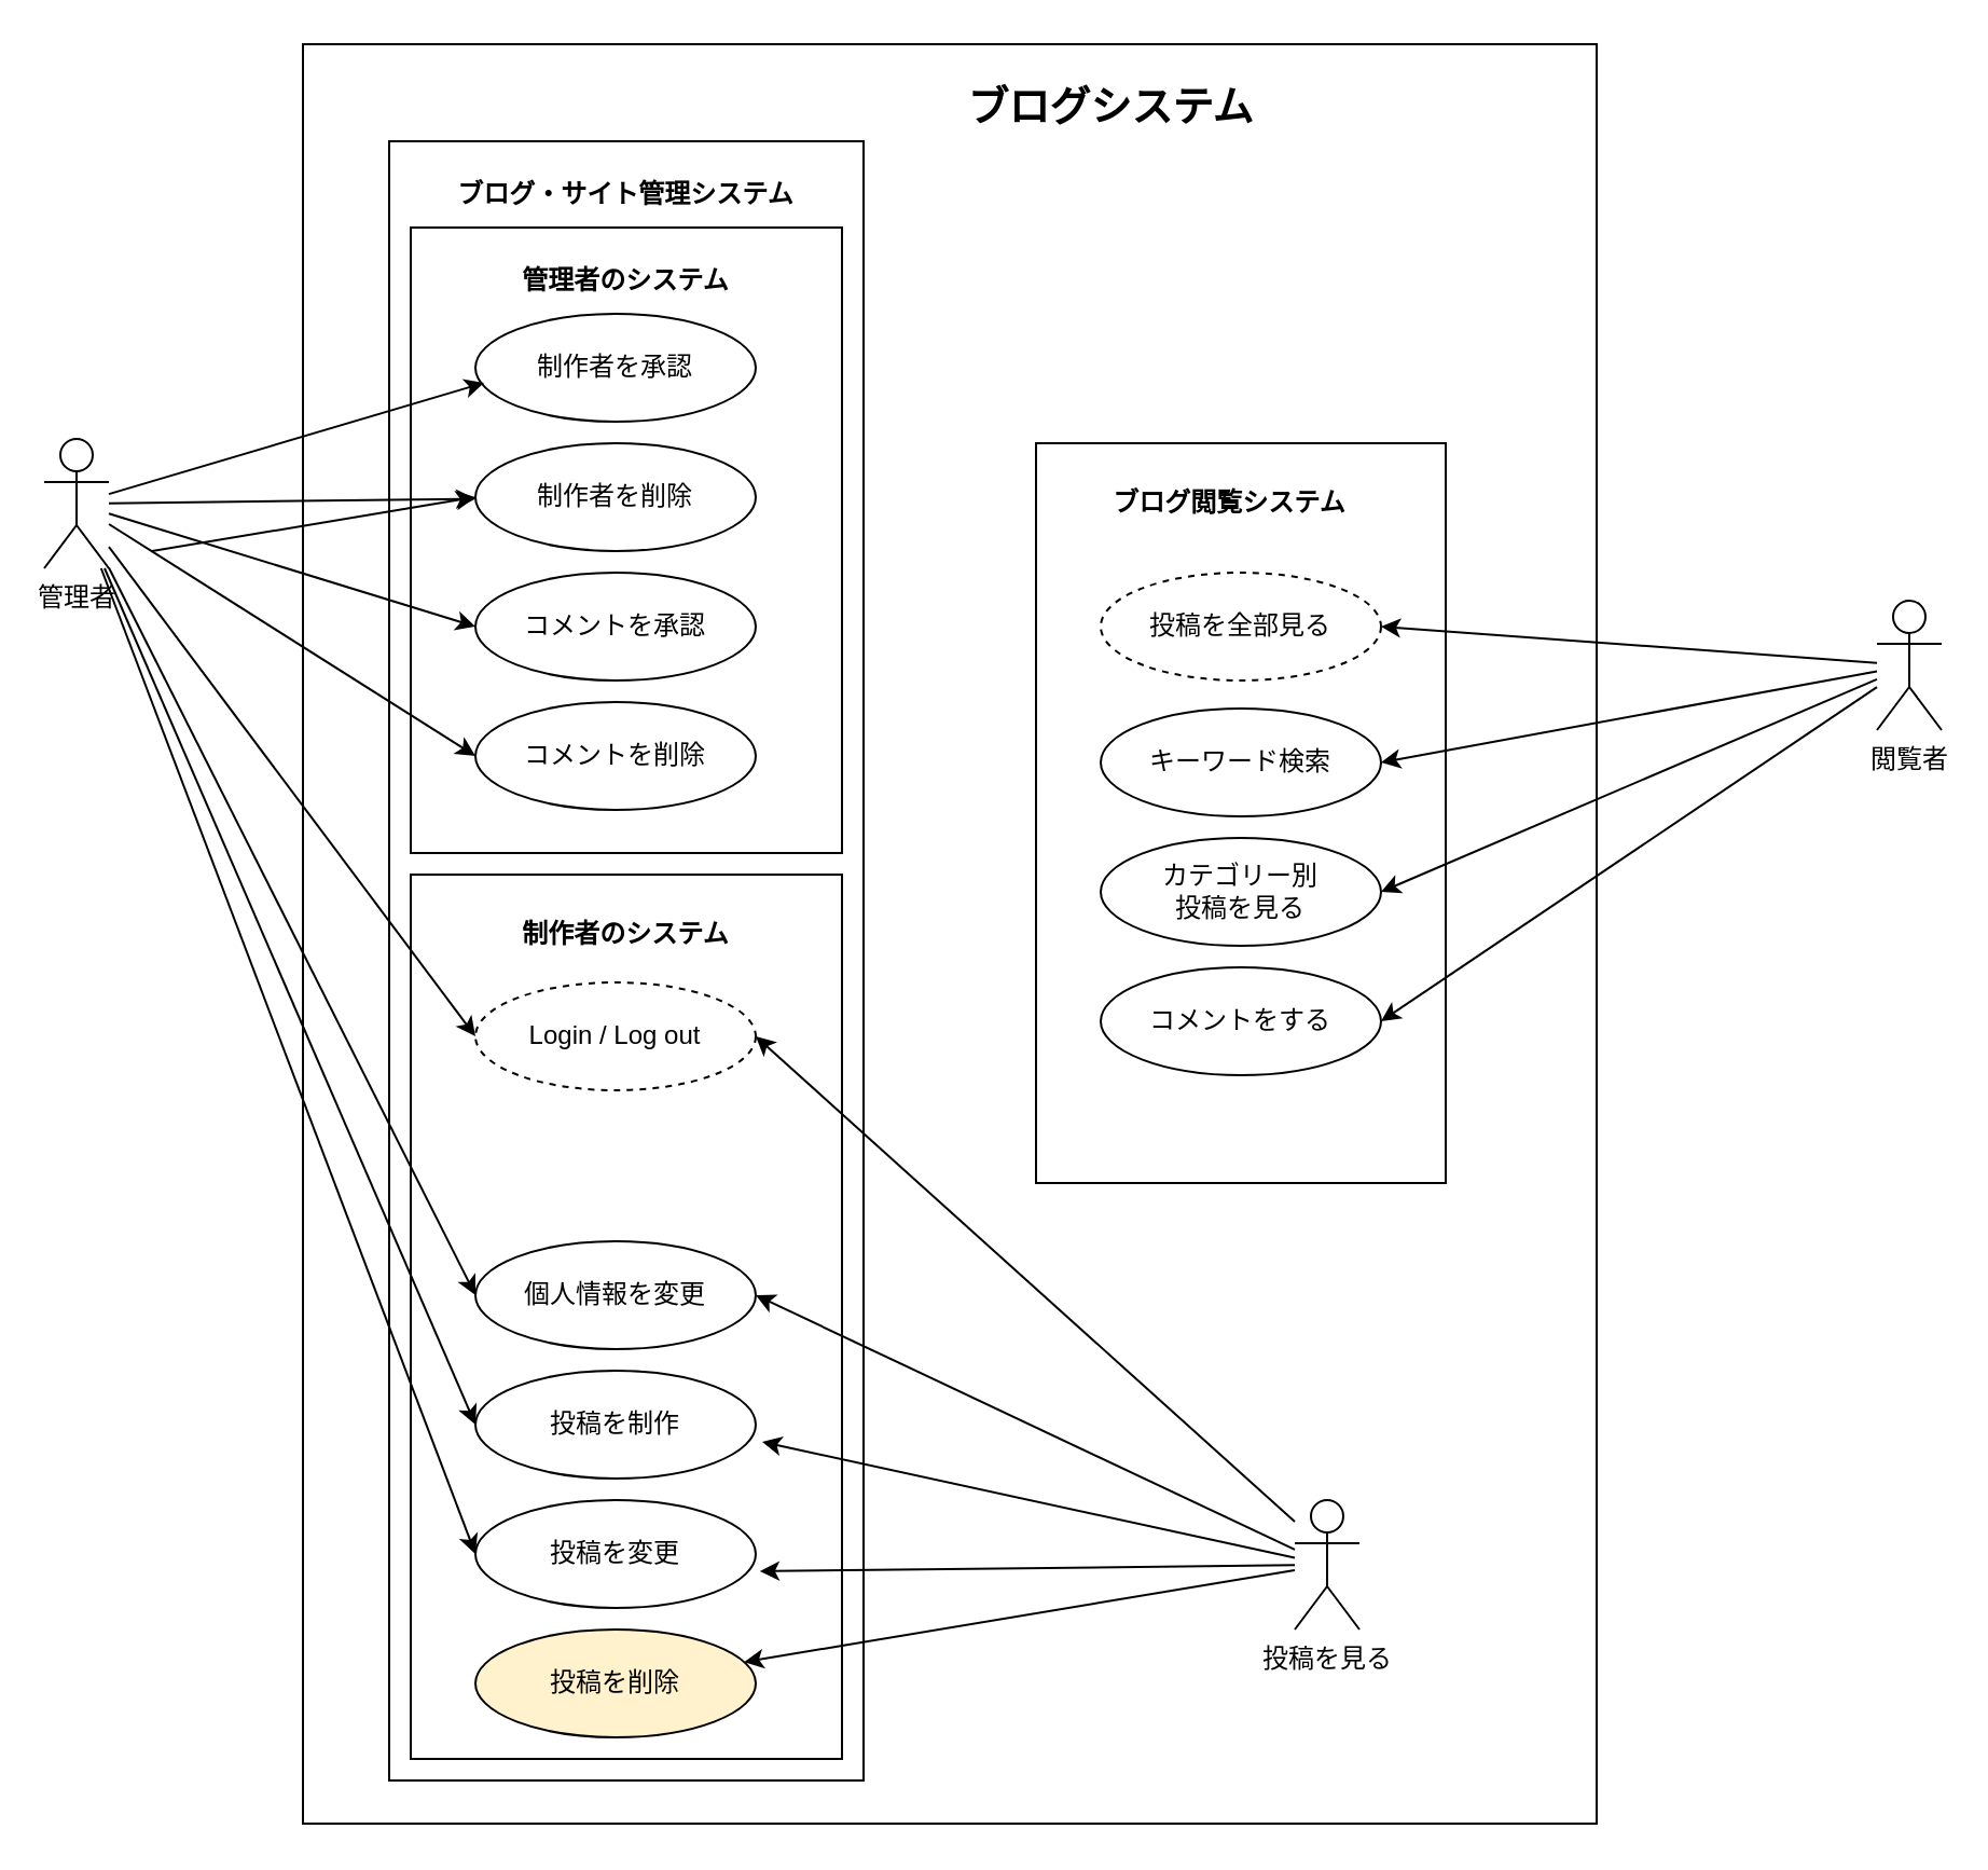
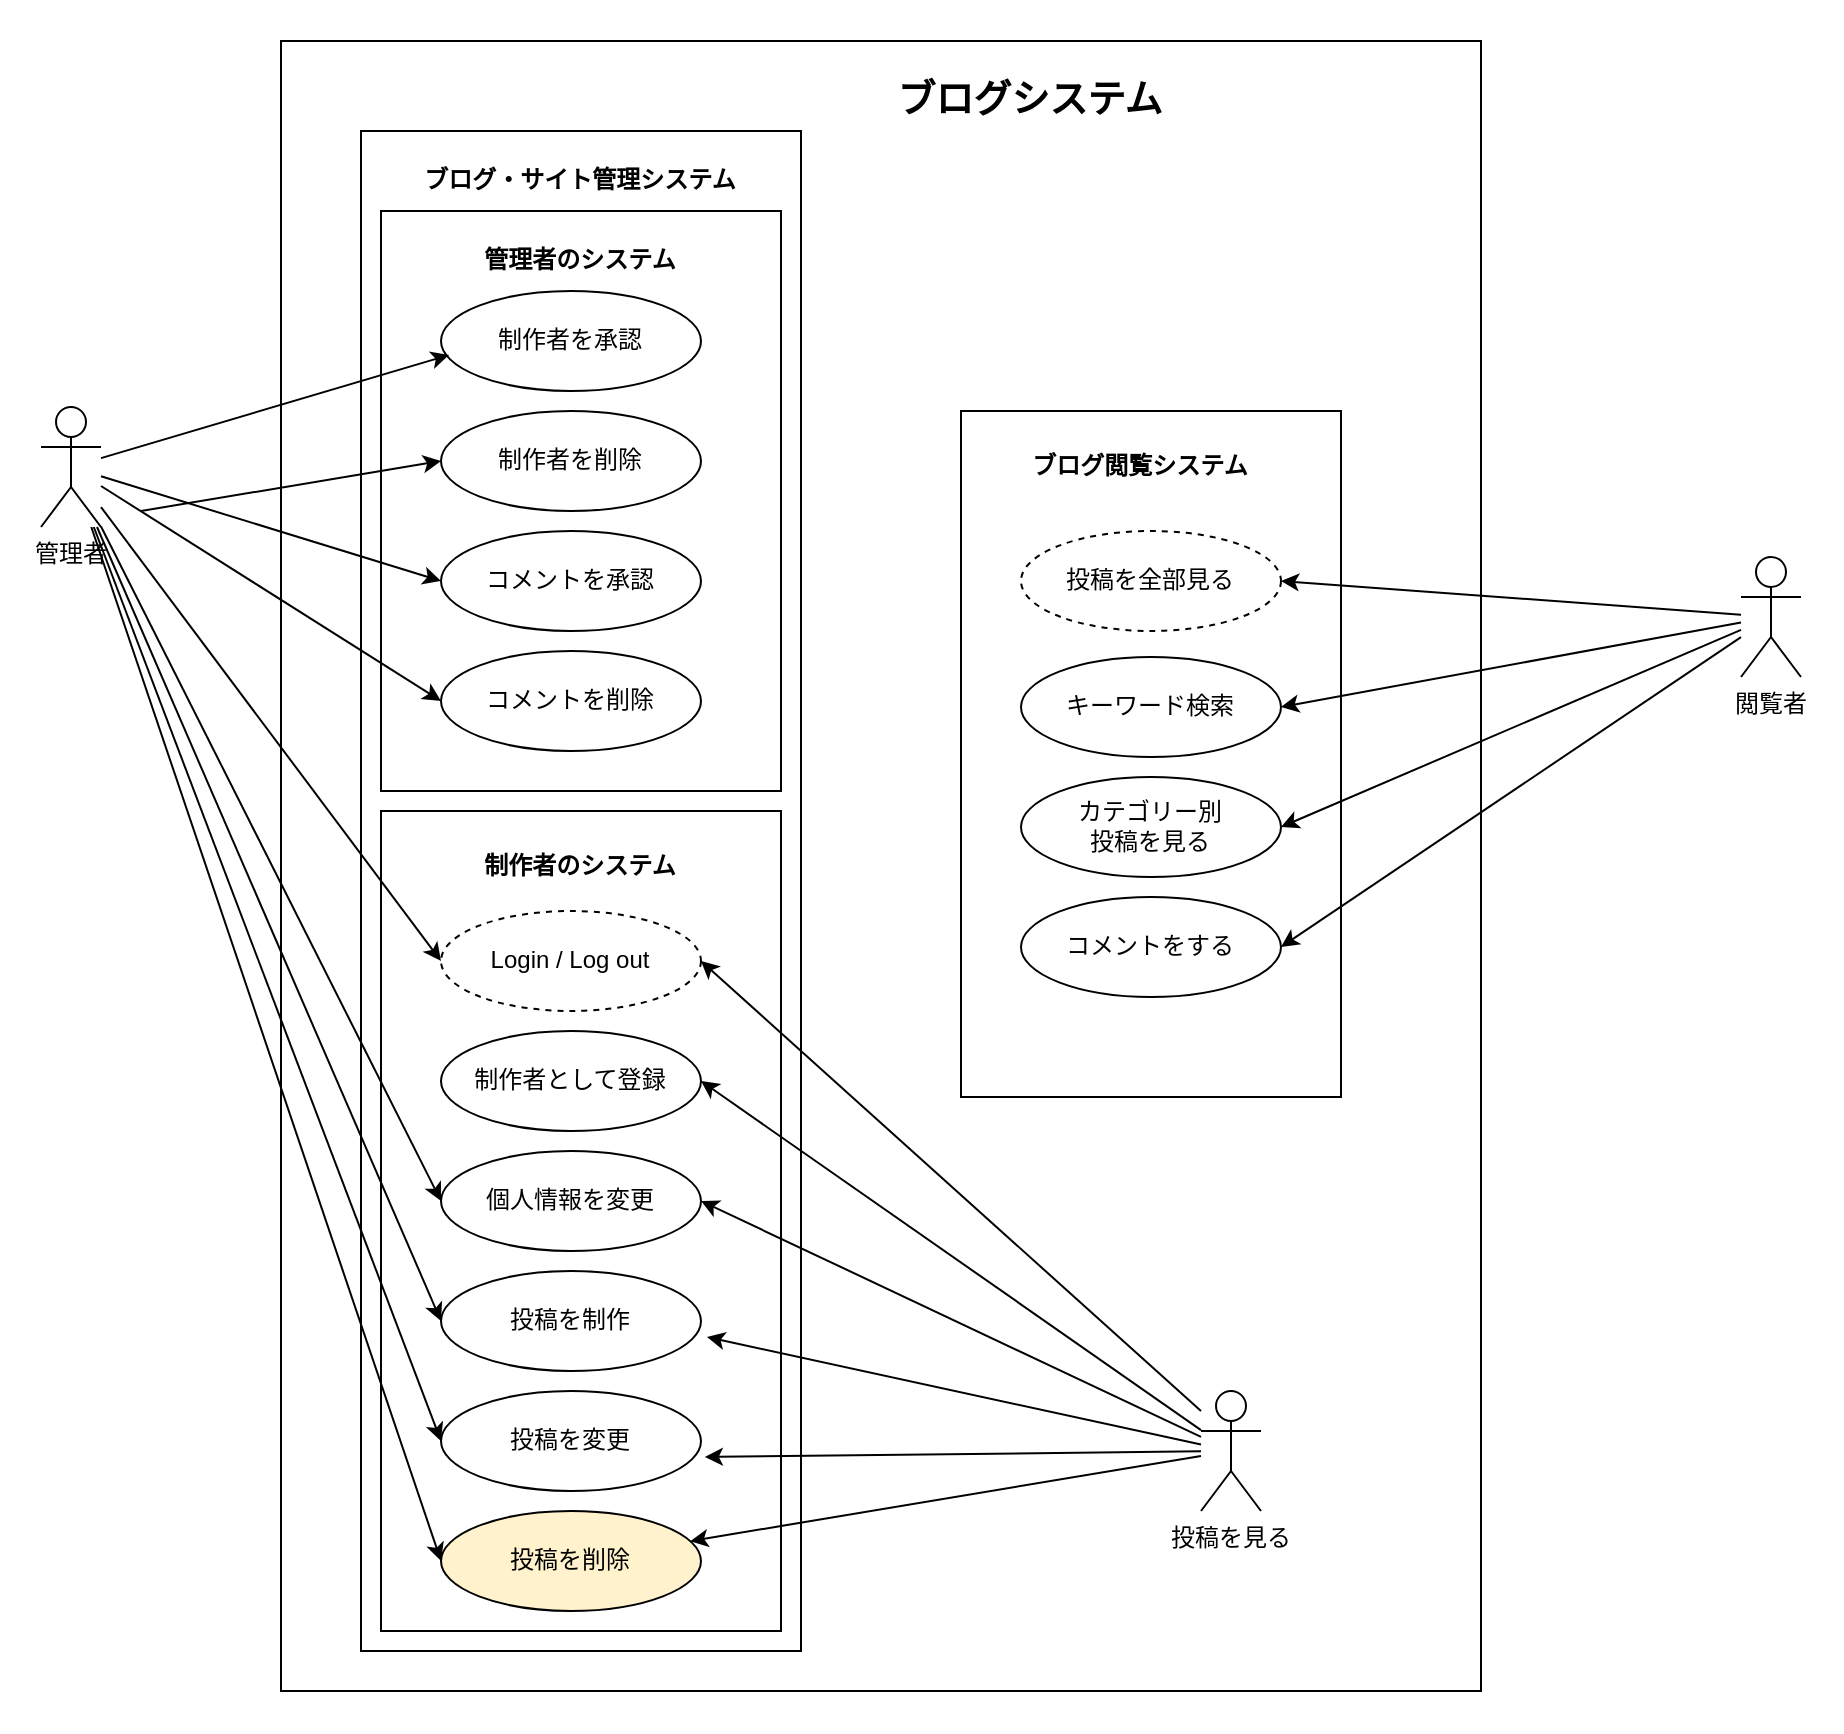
- <mxCell id="43" value="" style="endArrow=classic;html=1;rounded=0;" parent="1" source="47" target="24" edge="1"><mxGeometry width="50" height="50" relative="1" as="geometry"><mxPoint x="640" y="555" as="sourcePoint" /><mxPoint x="690" y="505" as="targetPoint" /></mxGeometry></mxCell>
+ <mxCell id="43" value="" style="endArrow=classic;html=1;rounded=0;entryX=0;entryY=0.5;entryDx=0;entryDy=0;" parent="1" source="47" target="23" edge="1"><mxGeometry width="50" height="50" relative="1" as="geometry"><mxPoint x="640" y="555" as="sourcePoint" /><mxPoint x="690" y="505" as="targetPoint" /></mxGeometry></mxCell>
+ <mxCell id="28" value="制作者として登録" style="ellipse;whiteSpace=wrap;html=1;" parent="1" vertex="1"><mxGeometry x="220" y="515" width="130" height="50" as="geometry" /></mxCell>
+ <mxCell id="35" value="" style="endArrow=classic;html=1;rounded=0;entryX=1;entryY=0.5;entryDx=0;entryDy=0;" parent="1" source="16" target="28" edge="1"><mxGeometry width="50" height="50" relative="1" as="geometry"><mxPoint x="640" y="555" as="sourcePoint" /><mxPoint x="690" y="505" as="targetPoint" /></mxGeometry></mxCell>
